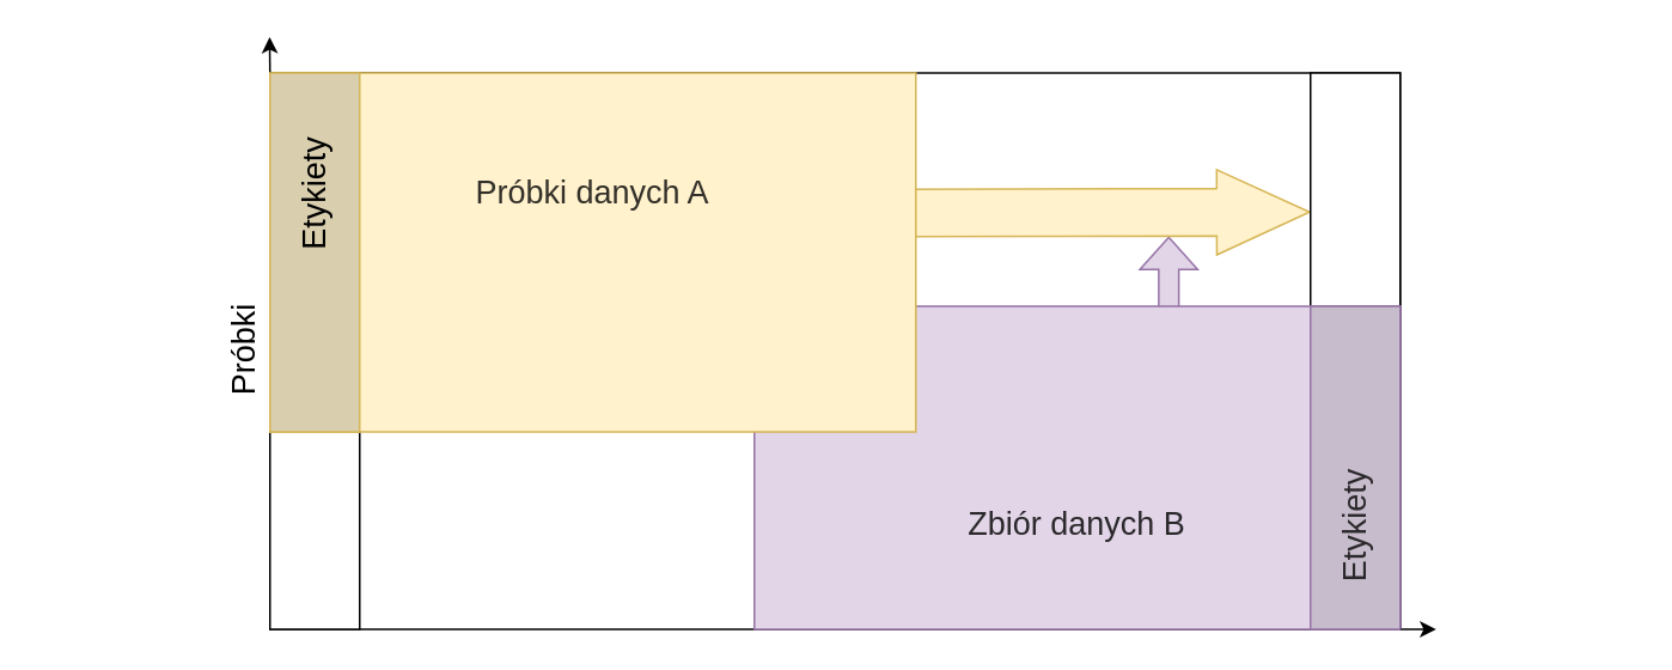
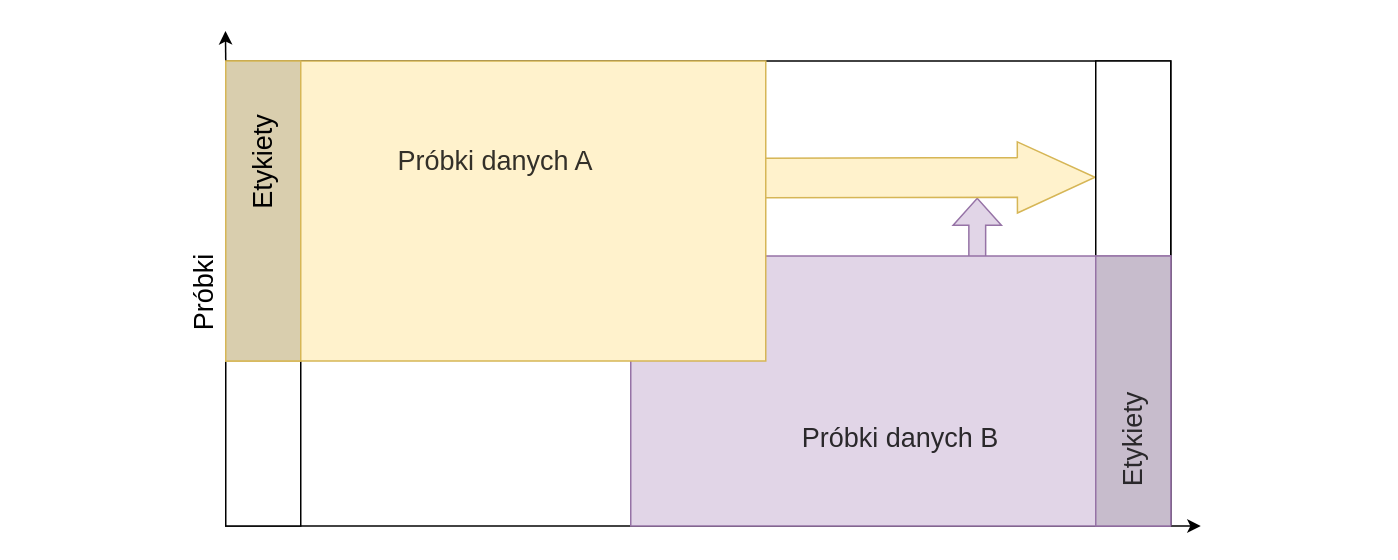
- <mxCell id="7" value="&lt;font style=&quot;font-size: 18px&quot; color=&quot;#2a282b&quot;&gt;&lt;br&gt;&lt;br&gt;&lt;br&gt;Zbiór danych B&lt;/font&gt;" style="rounded=0;whiteSpace=wrap;html=1;fillColor=#E1D5E7;strokeColor=#9673A6;fontSize=17;" vertex="1" parent="1"><mxGeometry x="420" y="170" width="360" height="180" as="geometry" /></mxCell>
+ <mxCell id="7" value="&lt;font style=&quot;font-size: 18px&quot; color=&quot;#2a282b&quot;&gt;&lt;br&gt;&lt;br&gt;&lt;br&gt;Próbki danych B&lt;/font&gt;" style="rounded=0;whiteSpace=wrap;html=1;fillColor=#E1D5E7;strokeColor=#9673A6;fontSize=17;" vertex="1" parent="1"><mxGeometry x="420" y="170" width="360" height="180" as="geometry" /></mxCell>
